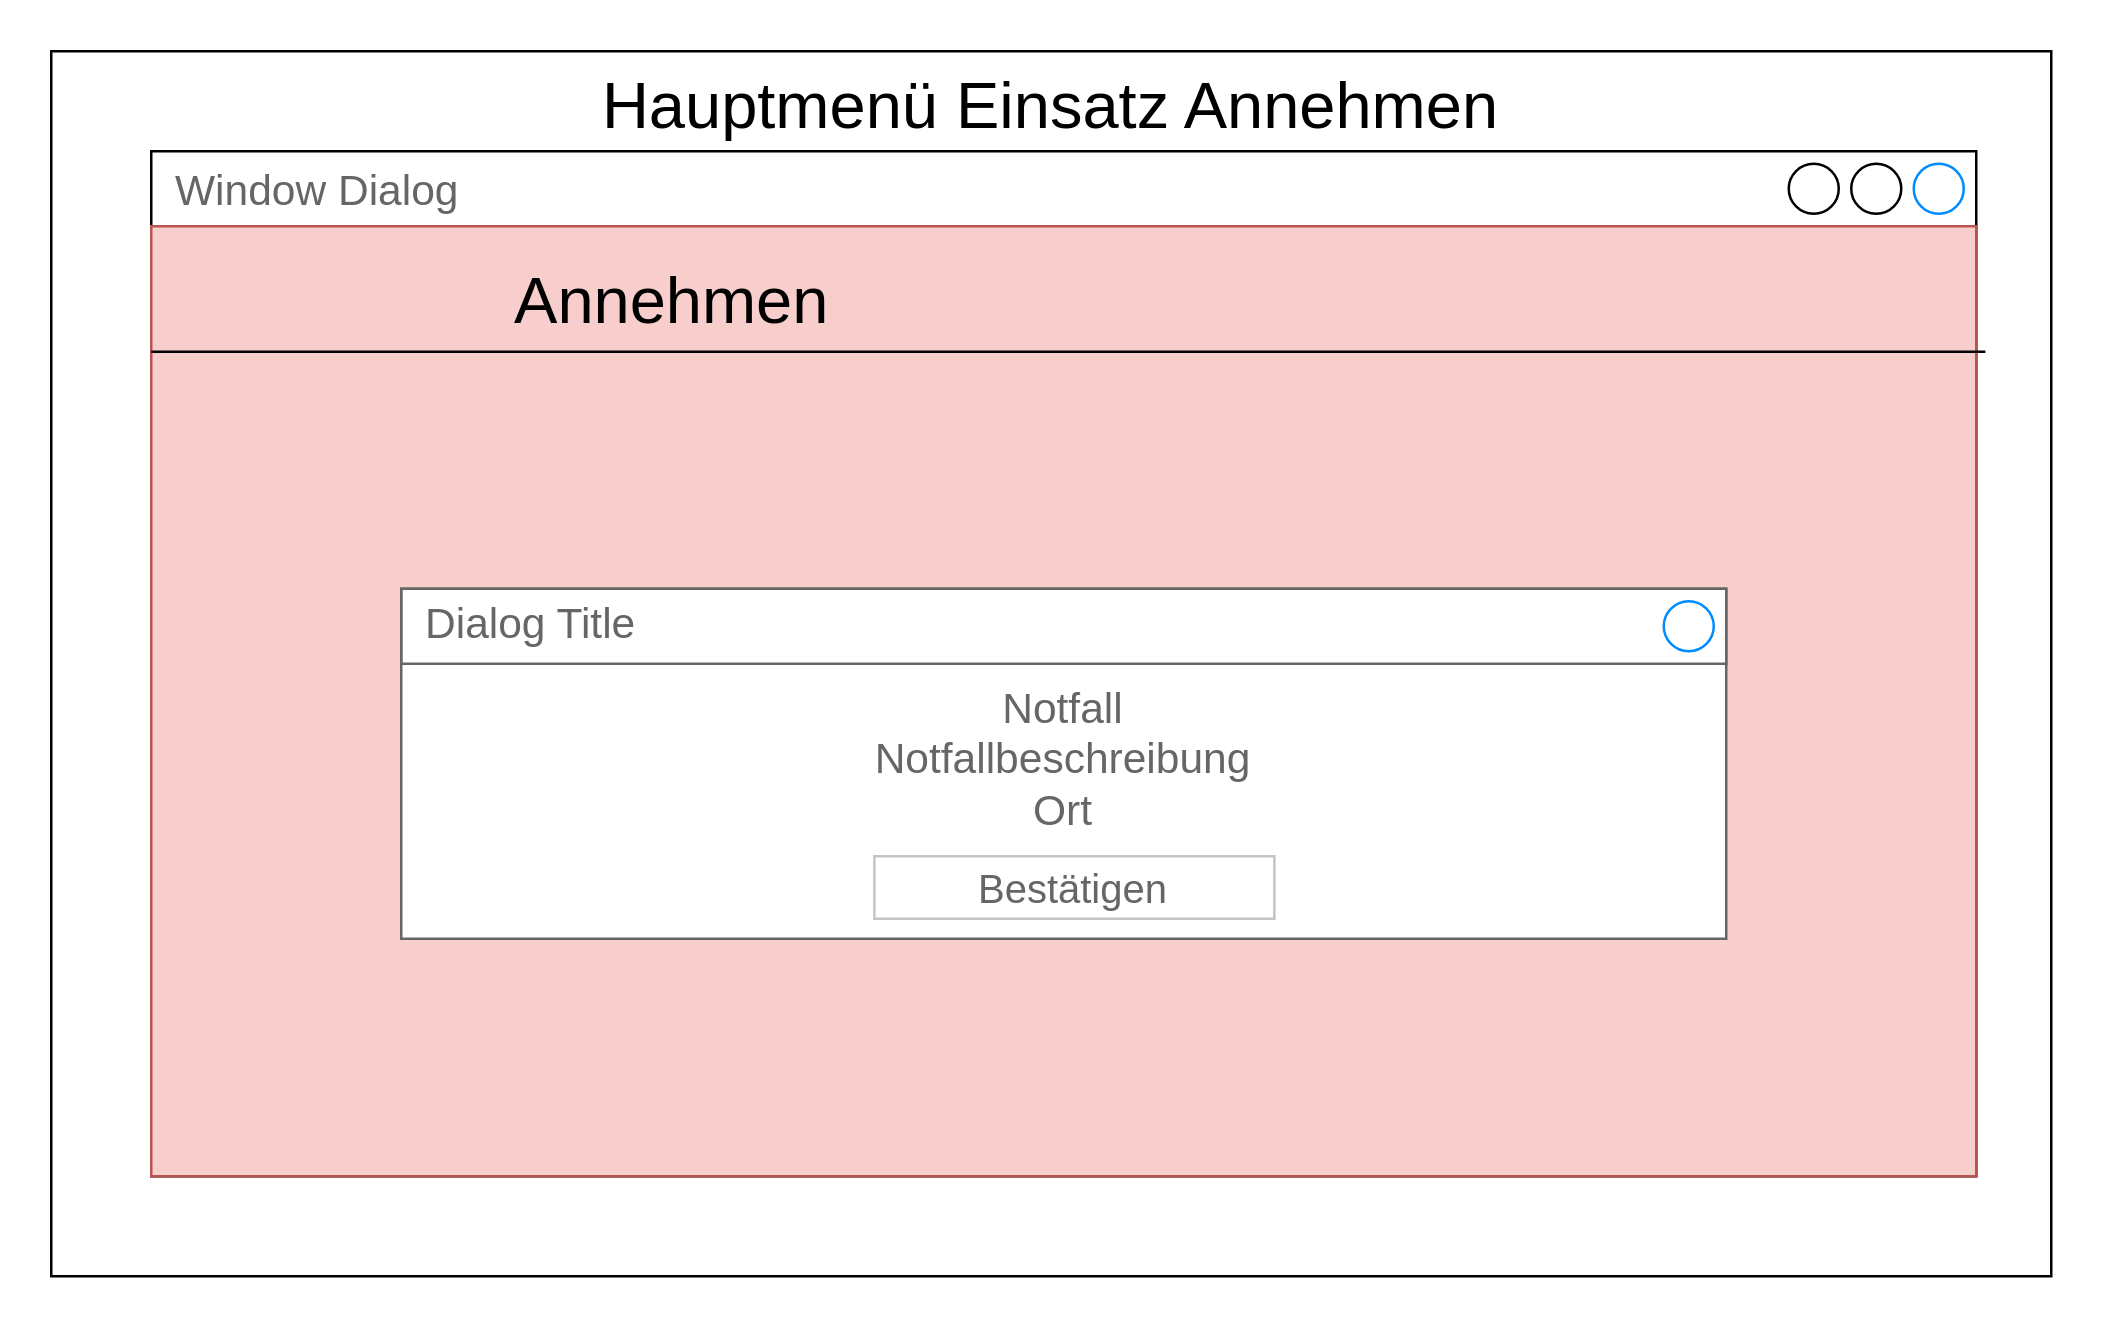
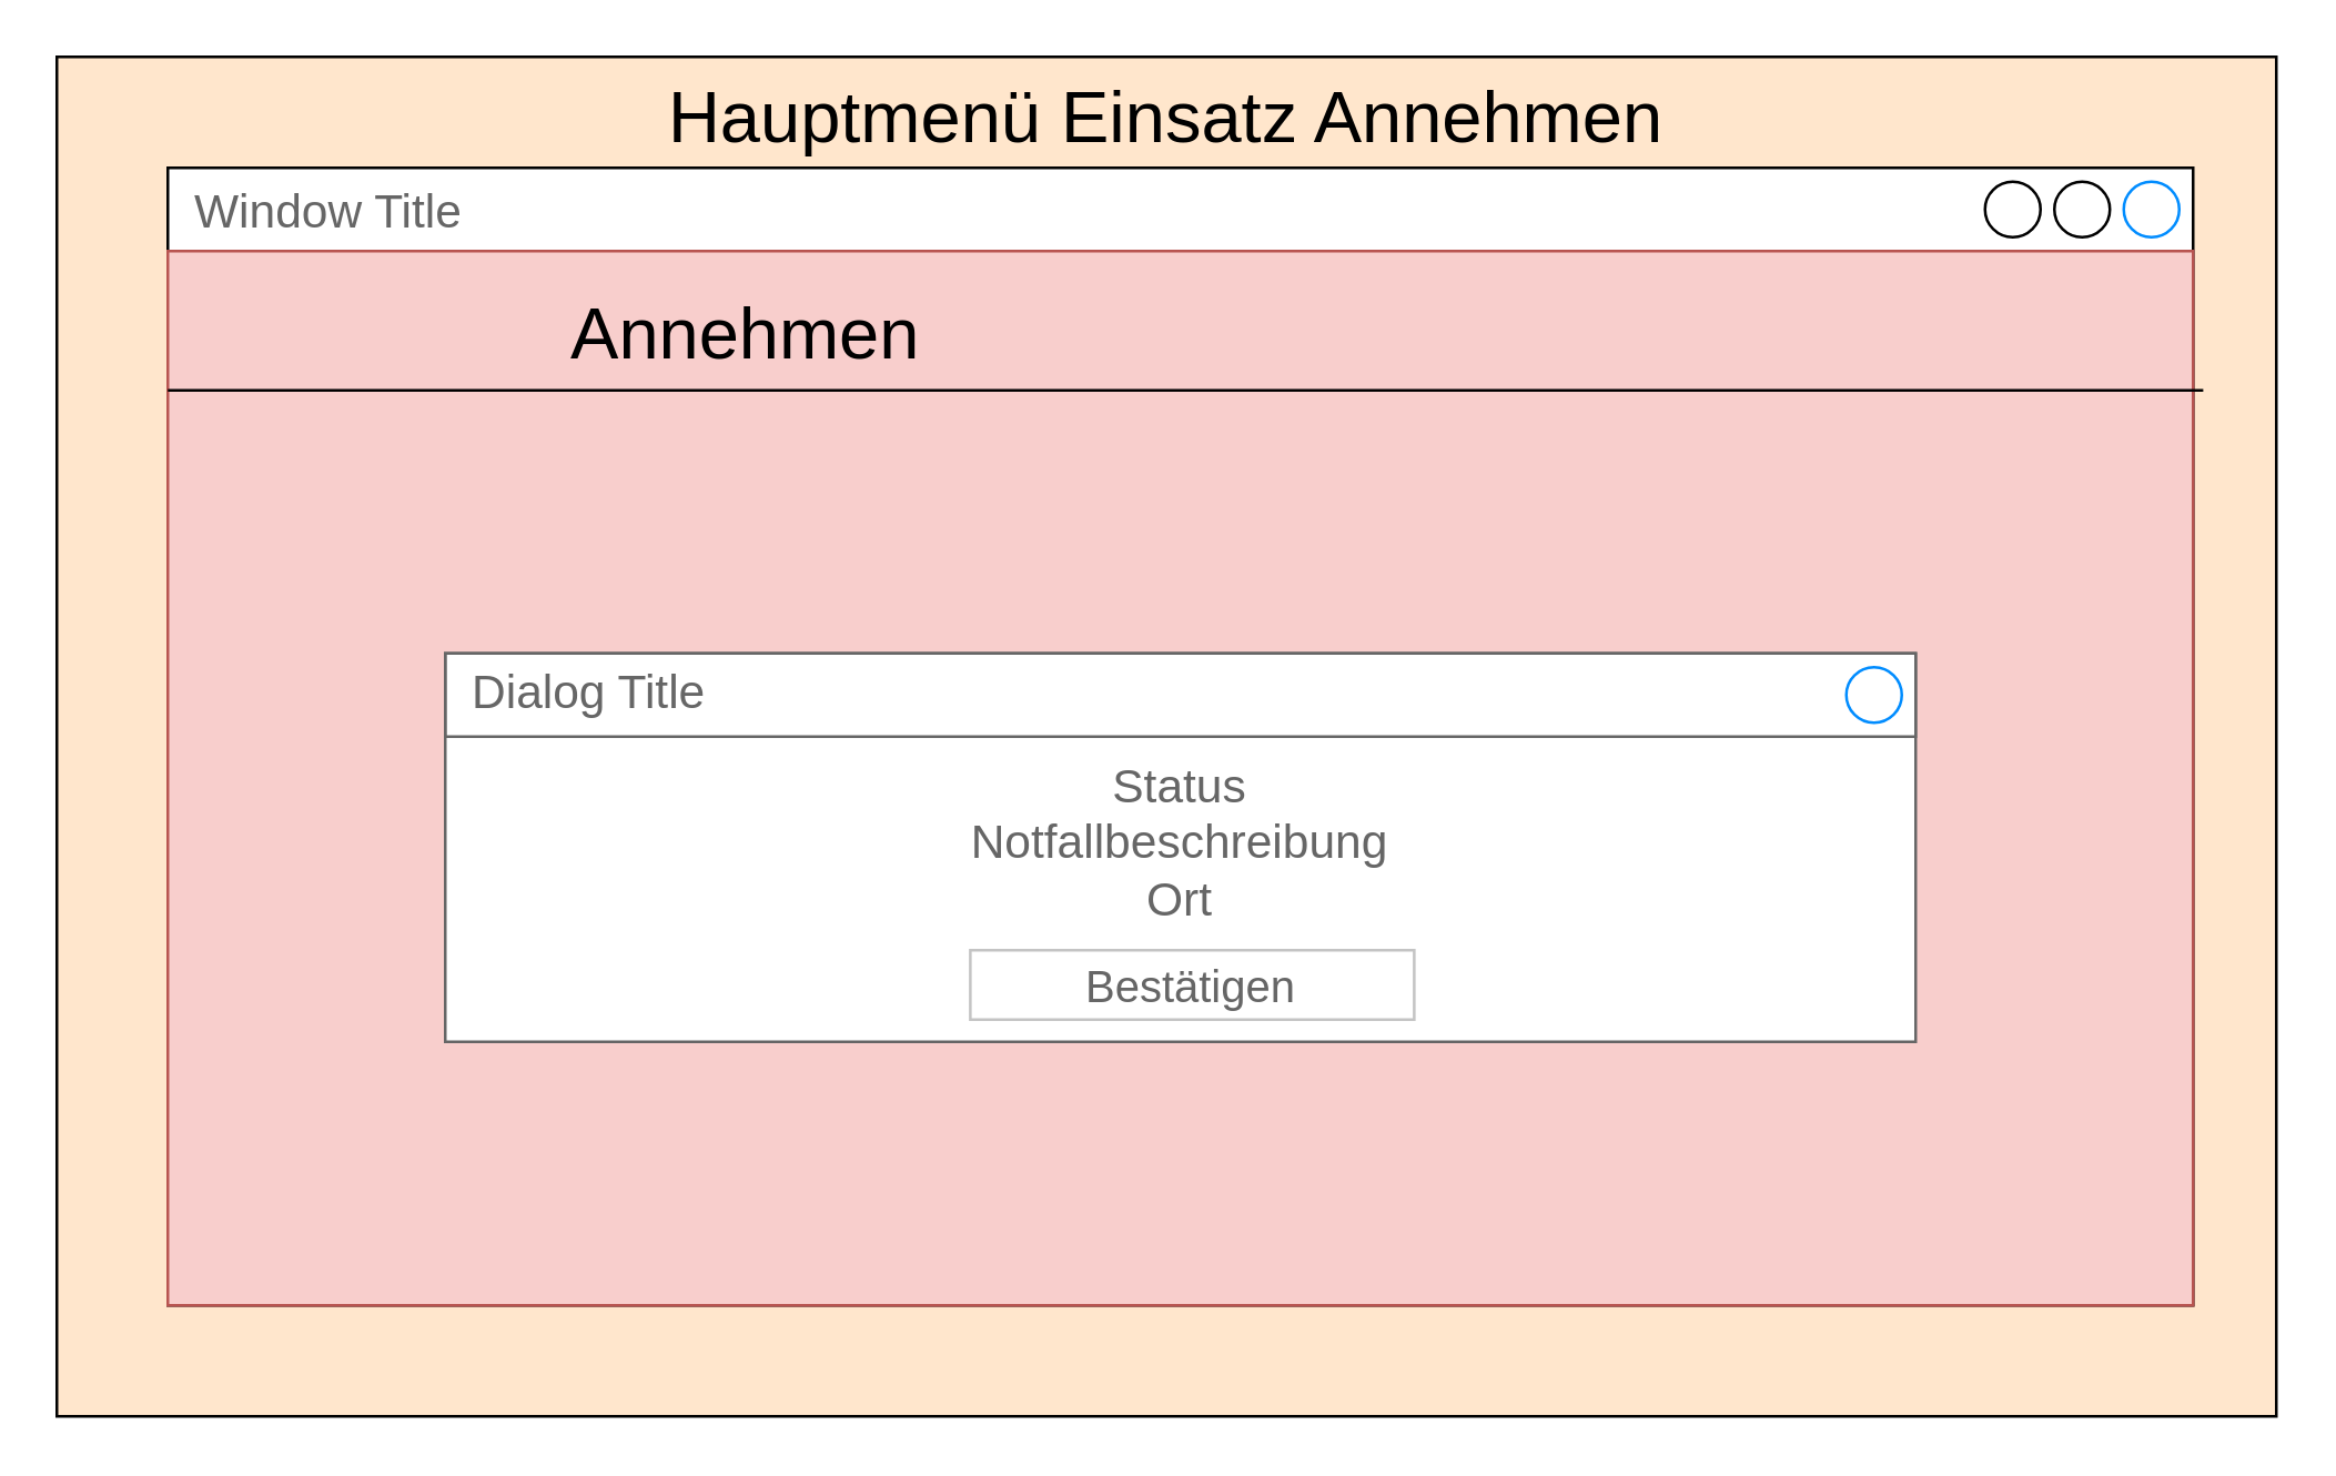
- <mxCell id="2" value="Hauptmenü Einsatz Annehmen" style="rounded=0;whiteSpace=wrap;html=1;fontSize=26;verticalAlign=top;" parent="1" vertex="1"><mxGeometry x="20" y="20" width="800" height="490" as="geometry" /></mxCell>
+ <mxCell id="2" value="Hauptmenü Einsatz Annehmen" style="rounded=0;whiteSpace=wrap;html=1;fontSize=26;verticalAlign=top;fillColor=#ffe6cc;" parent="1" vertex="1"><mxGeometry x="20" y="20" width="800" height="490" as="geometry" /></mxCell>
- <mxCell id="3" value="Window Dialog" style="strokeWidth=1;shadow=0;dashed=0;align=center;html=1;shape=mxgraph.mockup.containers.window;align=left;verticalAlign=top;spacingLeft=8;strokeColor2=#008cff;strokeColor3=#c4c4c4;fontColor=#666666;mainText=;fontSize=17;labelBackgroundColor=none;" parent="1" vertex="1"><mxGeometry x="60" y="60" width="730" height="410" as="geometry" /></mxCell>
+ <mxCell id="3" value="Window Title" style="strokeWidth=1;shadow=0;dashed=0;align=center;html=1;shape=mxgraph.mockup.containers.window;align=left;verticalAlign=top;spacingLeft=8;strokeColor2=#008cff;strokeColor3=#c4c4c4;fontColor=#666666;mainText=;fontSize=17;labelBackgroundColor=none;" parent="1" vertex="1"><mxGeometry x="60" y="60" width="730" height="410" as="geometry" /></mxCell>
- <mxCell id="9" value="Notfall&lt;br&gt;Notfallbeschreibung&lt;br&gt;Ort" style="strokeWidth=1;shadow=0;dashed=0;align=center;html=1;shape=mxgraph.mockup.containers.rrect;rSize=0;strokeColor=#666666;fontColor=#666666;fontSize=17;verticalAlign=top;whiteSpace=wrap;fillColor=#ffffff;spacingTop=32;" parent="1" vertex="1"><mxGeometry x="160" y="235" width="530" height="140" as="geometry" /></mxCell>
+ <mxCell id="9" value="Status&lt;br&gt;Notfallbeschreibung&lt;br&gt;Ort" style="strokeWidth=1;shadow=0;dashed=0;align=center;html=1;shape=mxgraph.mockup.containers.rrect;rSize=0;strokeColor=#666666;fontColor=#666666;fontSize=17;verticalAlign=top;whiteSpace=wrap;fillColor=#ffffff;spacingTop=32;" parent="1" vertex="1"><mxGeometry x="160" y="235" width="530" height="140" as="geometry" /></mxCell>
